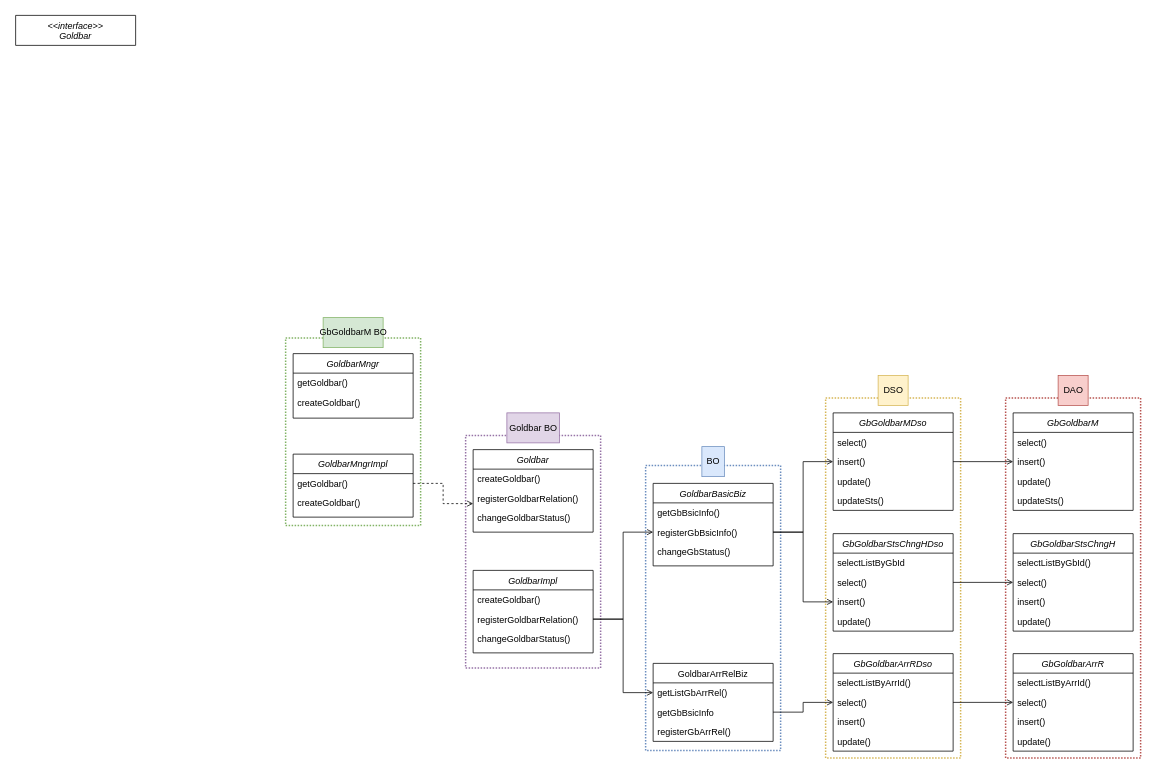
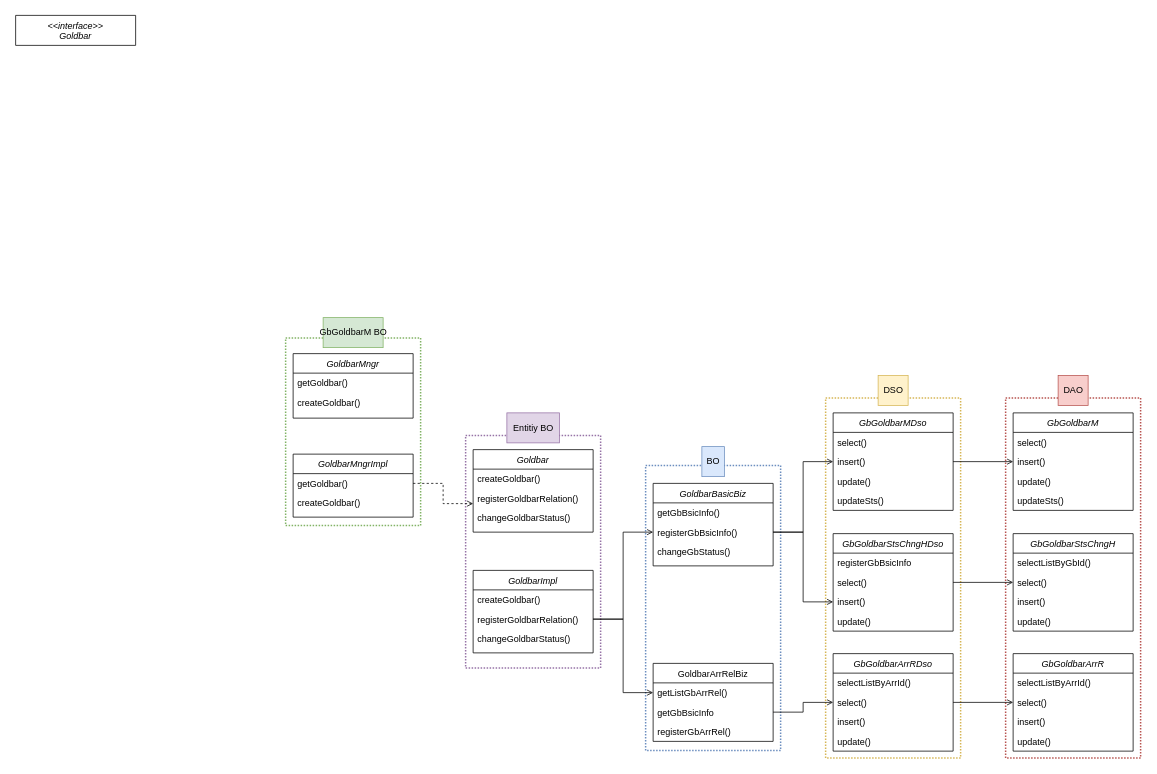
- <mxCell id="33" value="&lt;p style=&quot;line-height: 1.2&quot;&gt;&lt;span&gt;Goldbar&amp;nbsp;&lt;/span&gt;&lt;span&gt;BO&lt;/span&gt;&lt;/p&gt;" style="text;html=1;resizable=0;autosize=1;align=center;verticalAlign=middle;points=[];fillColor=#e1d5e7;strokeColor=#9673a6;rounded=0;shadow=0;" parent="1" vertex="1"><mxGeometry x="675" width="70" height="40" as="geometry" y="550" /></mxCell>
+ <mxCell id="33" value="&lt;p style=&quot;line-height: 1.2&quot;&gt;&lt;span&gt;Entitiy&amp;nbsp;&lt;/span&gt;&lt;span&gt;BO&lt;/span&gt;&lt;/p&gt;" style="text;html=1;resizable=0;autosize=1;align=center;verticalAlign=middle;points=[];fillColor=#e1d5e7;strokeColor=#9673a6;rounded=0;shadow=0;" parent="1" vertex="1"><mxGeometry x="675" width="70" height="40" as="geometry" y="550" /></mxCell>
- <mxCell id="62" value="selectListByGbId" style="text;align=left;verticalAlign=top;spacingLeft=4;spacingRight=4;overflow=hidden;rotatable=0;points=[[0,0.5],[1,0.5]];portConstraint=eastwest;" vertex="1" parent="61"><mxGeometry y="26" width="160" height="26" as="geometry" /></mxCell>
+ <mxCell id="62" value="registerGbBsicInfo" style="text;align=left;verticalAlign=top;spacingLeft=4;spacingRight=4;overflow=hidden;rotatable=0;points=[[0,0.5],[1,0.5]];portConstraint=eastwest;" vertex="1" parent="61"><mxGeometry y="26" width="160" height="26" as="geometry" /></mxCell>
